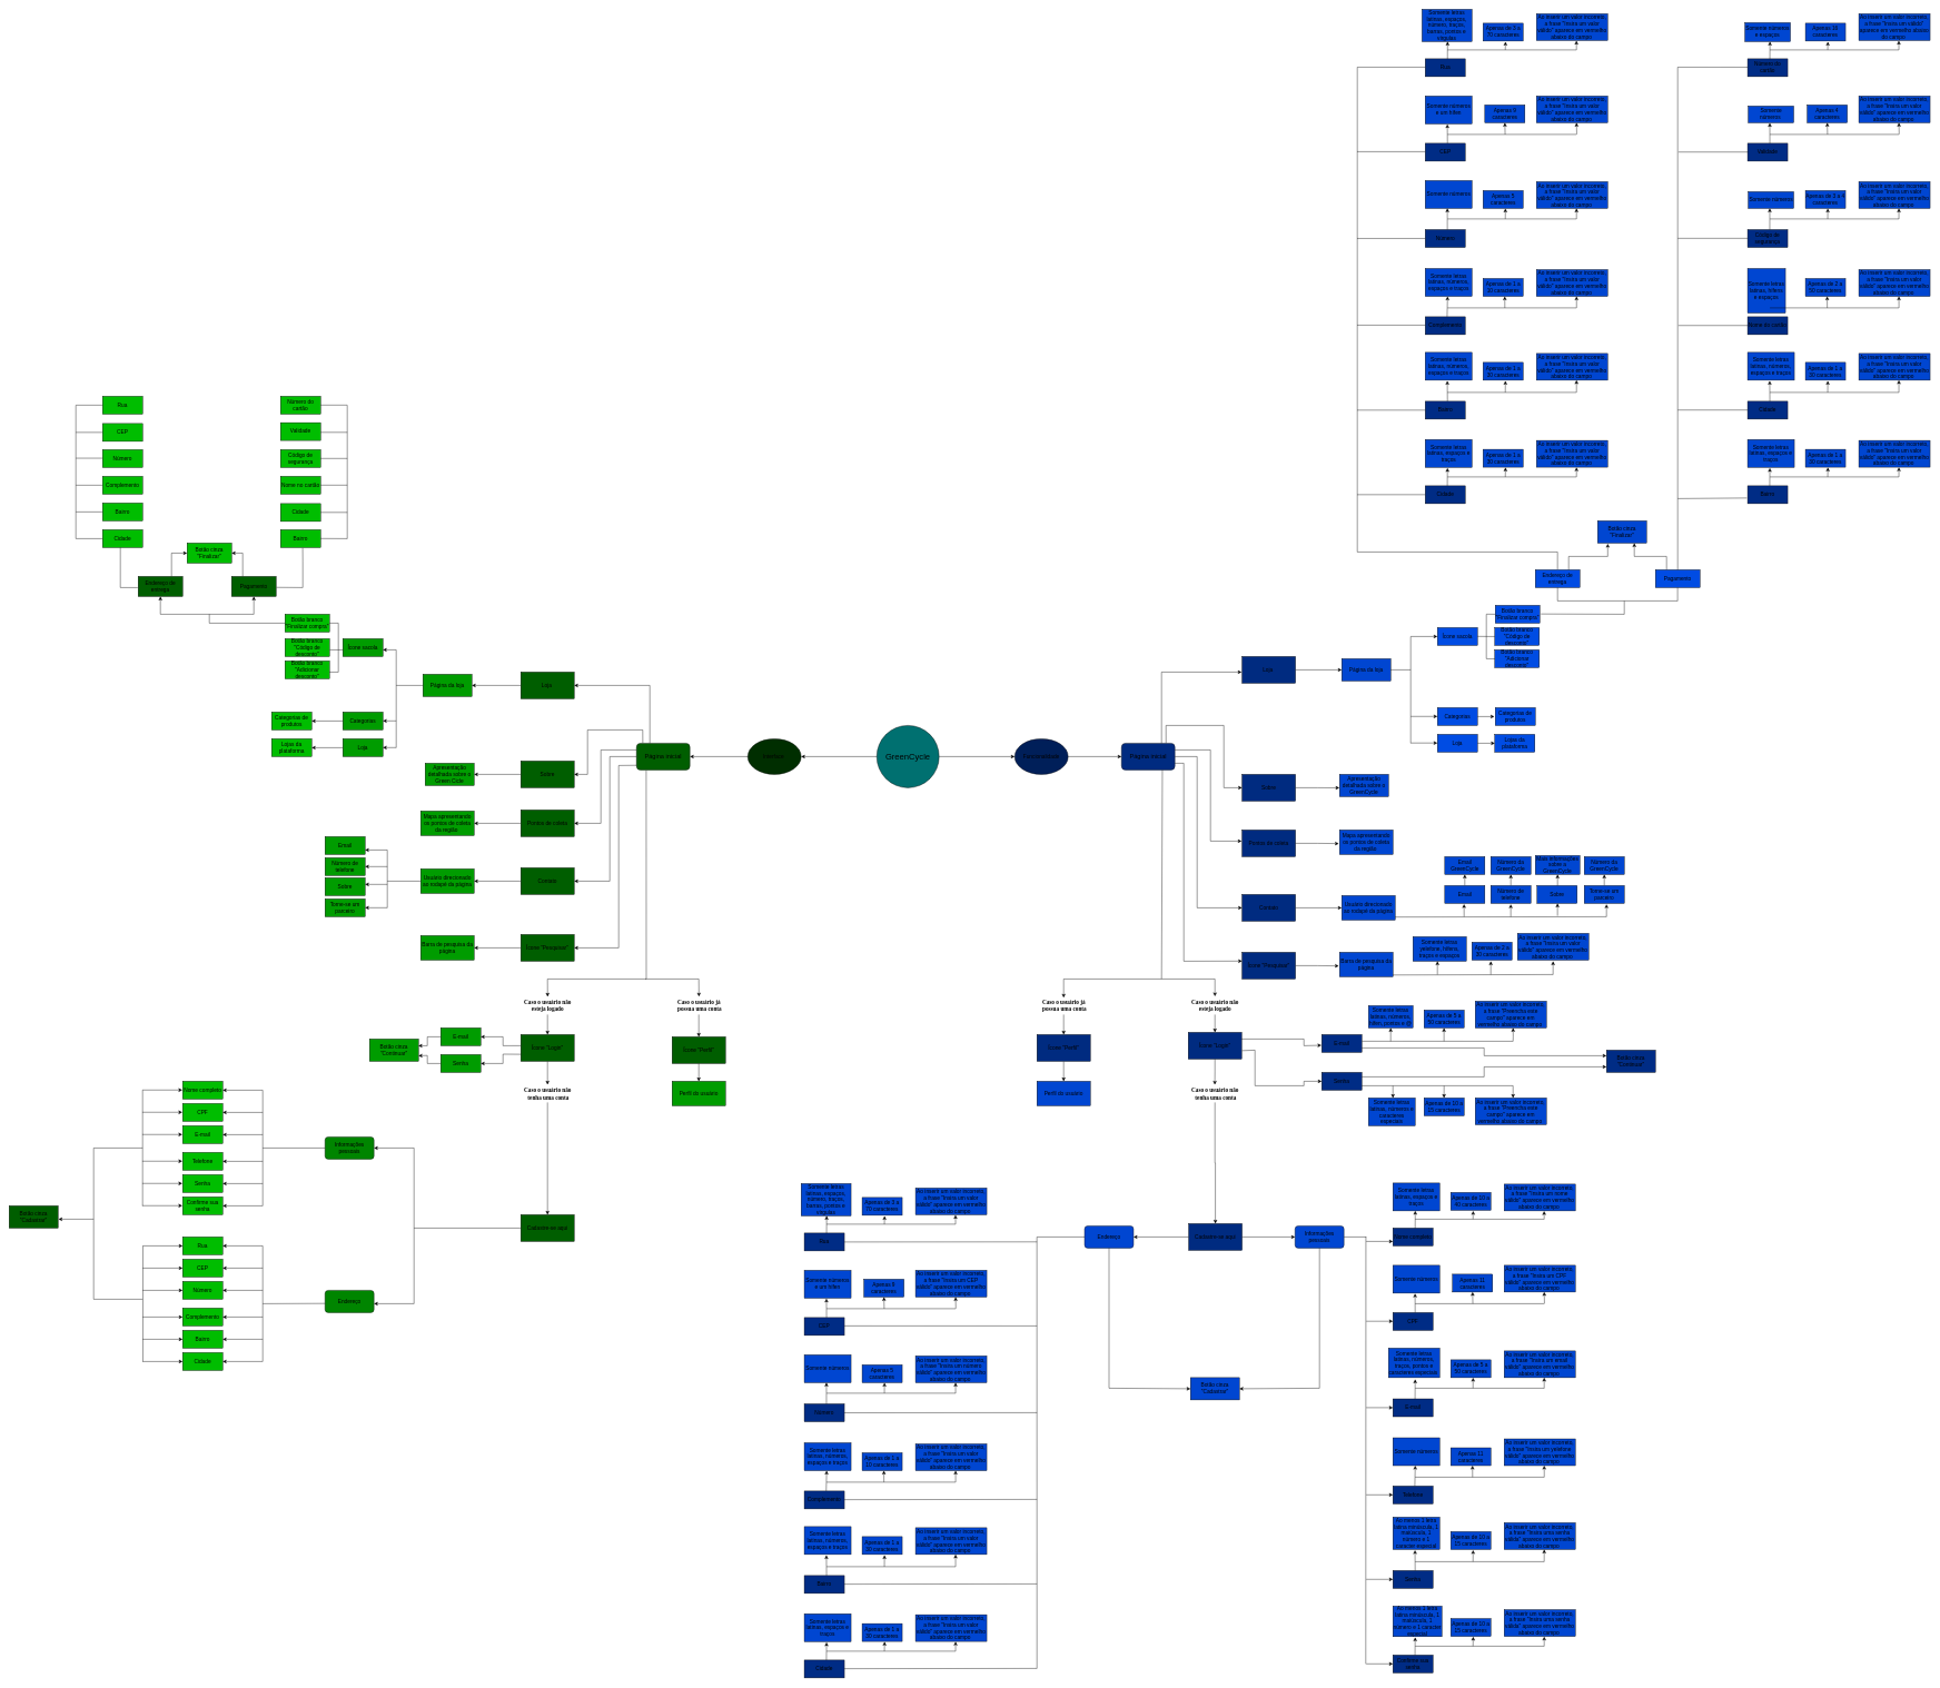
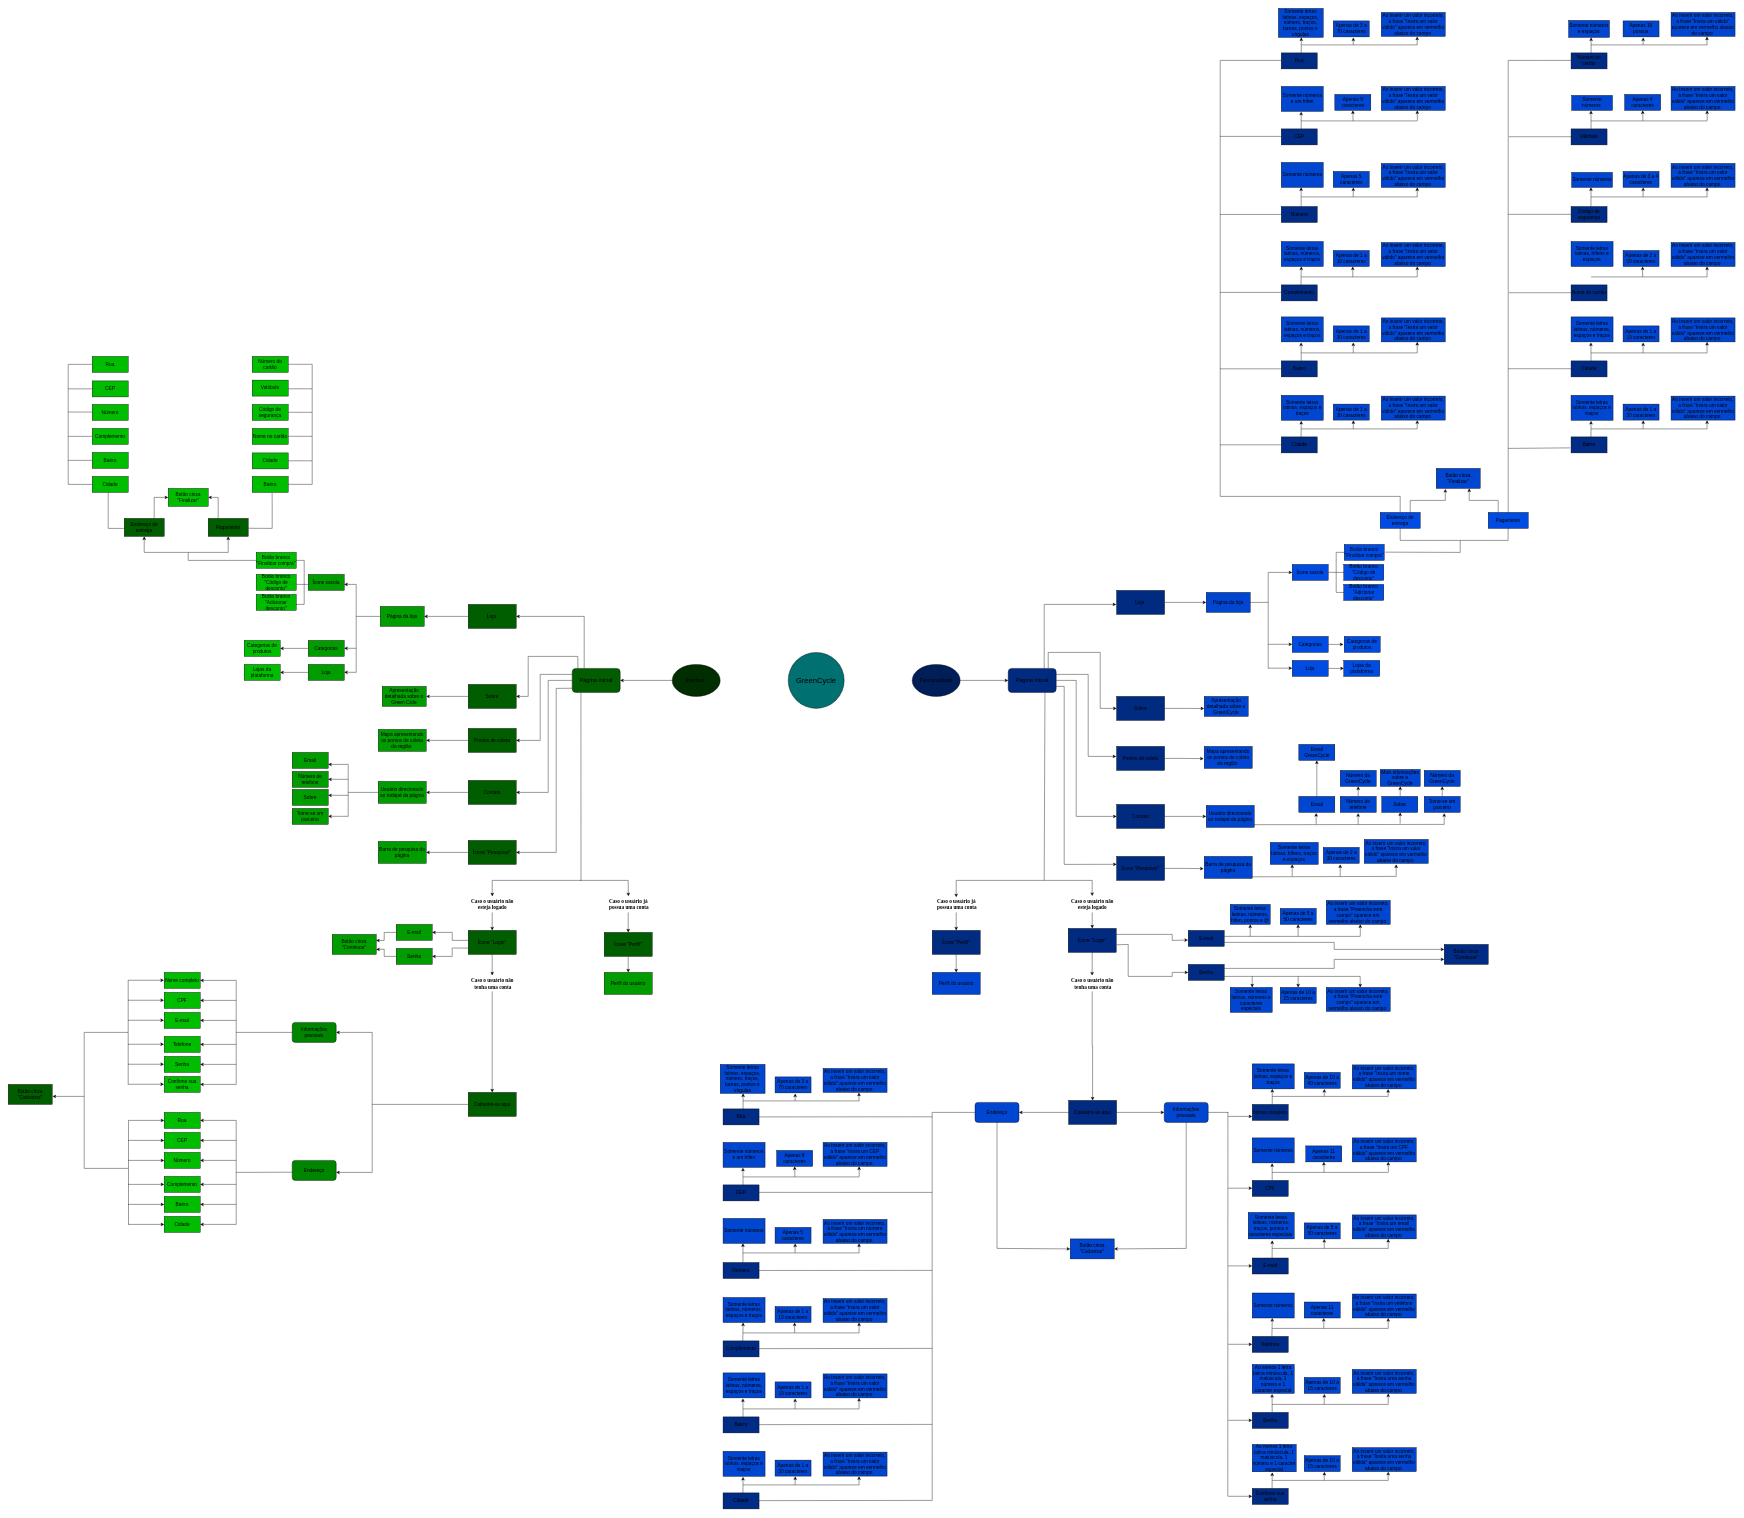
- <mxCell id="374" value="Apenas 16 caracteres" style="rounded=0;whiteSpace=wrap;html=1;fillColor=#0046D1;" vertex="1" parent="1"><mxGeometry x="4057.14" y="51.25" width="90" height="40" as="geometry" /></mxCell>
+ <mxCell id="374" value="Apenas 16 possua" style="rounded=0;whiteSpace=wrap;html=1;fillColor=#0046D1;" vertex="1" parent="1"><mxGeometry x="4057.14" y="51.25" width="90" height="40" as="geometry" /></mxCell>
- <mxCell id="382" value="Somente letras latinas, hífens e espaços" style="rounded=0;whiteSpace=wrap;html=1;fillColor=#0046D1;" vertex="1" parent="1"><mxGeometry x="3927.14" y="602.75" width="85" height="100" as="geometry" /></mxCell>
+ <mxCell id="382" value="Somente letras latinas, hífens e espaços" style="rounded=0;whiteSpace=wrap;html=1;fillColor=#0046D1;" vertex="1" parent="1"><mxGeometry x="3927.14" y="602.75" width="105" height="62.5" as="geometry" /></mxCell>
- <mxCell id="2" style="edgeStyle=orthogonalEdgeStyle;rounded=0;orthogonalLoop=1;jettySize=auto;html=1;exitX=0;exitY=0.5;exitDx=0;exitDy=0;entryX=1;entryY=0.5;entryDx=0;entryDy=0;" parent="1" source="4" target="6" edge="1"><mxGeometry relative="1" as="geometry" /></mxCell>
- <mxCell id="3" style="edgeStyle=orthogonalEdgeStyle;rounded=0;orthogonalLoop=1;jettySize=auto;html=1;exitX=1;exitY=0.5;exitDx=0;exitDy=0;entryX=0;entryY=0.5;entryDx=0;entryDy=0;" parent="1" source="4" target="8" edge="1"><mxGeometry relative="1" as="geometry" /></mxCell>
- <mxCell id="470" value="Email GreenCycle" style="rounded=0;whiteSpace=wrap;html=1;fillColor=#0046D1;" vertex="1" parent="1"><mxGeometry x="3246.57" y="1925" width="90" height="40" as="geometry" /></mxCell>
+ <mxCell id="470" value="Email GreenCycle" style="rounded=0;whiteSpace=wrap;html=1;fillColor=#0046D1;" vertex="1" parent="1"><mxGeometry x="3246.57" y="1860" width="90" height="40" as="geometry" /></mxCell>
- <mxCell id="483" value="Somente letras yelefone, hífens, traços e espaços" style="rounded=0;whiteSpace=wrap;html=1;fillColor=#0046D1;" vertex="1" parent="1"><mxGeometry x="3175" y="2105" width="120" height="55" as="geometry" /></mxCell>
+ <mxCell id="483" value="Somente letras latinas, hífens, traços e espaços" style="rounded=0;whiteSpace=wrap;html=1;fillColor=#0046D1;" vertex="1" parent="1"><mxGeometry x="3175" y="2105" width="120" height="55" as="geometry" /></mxCell>
